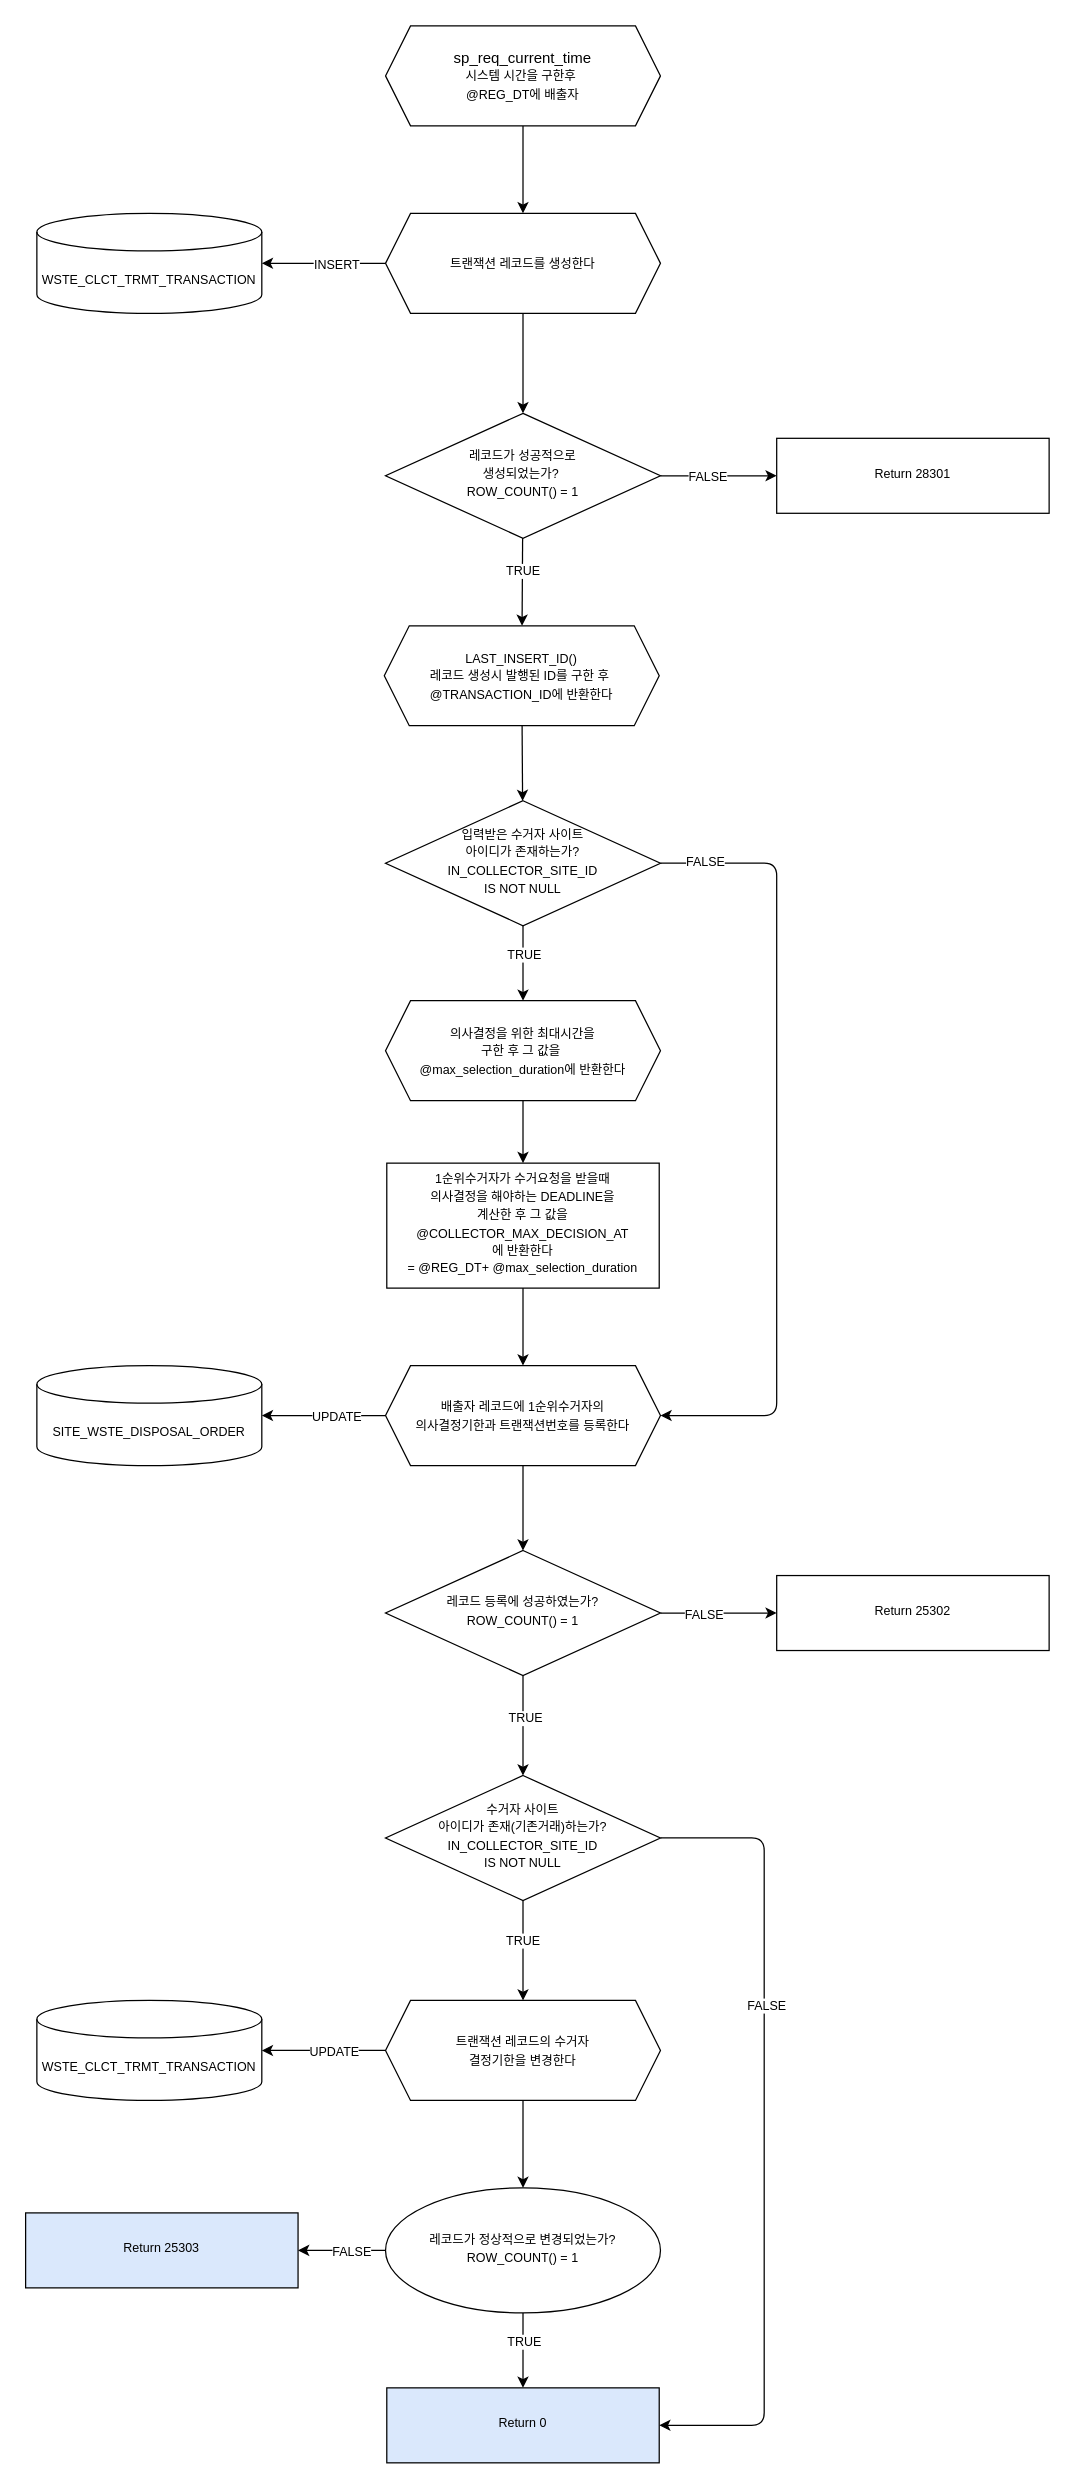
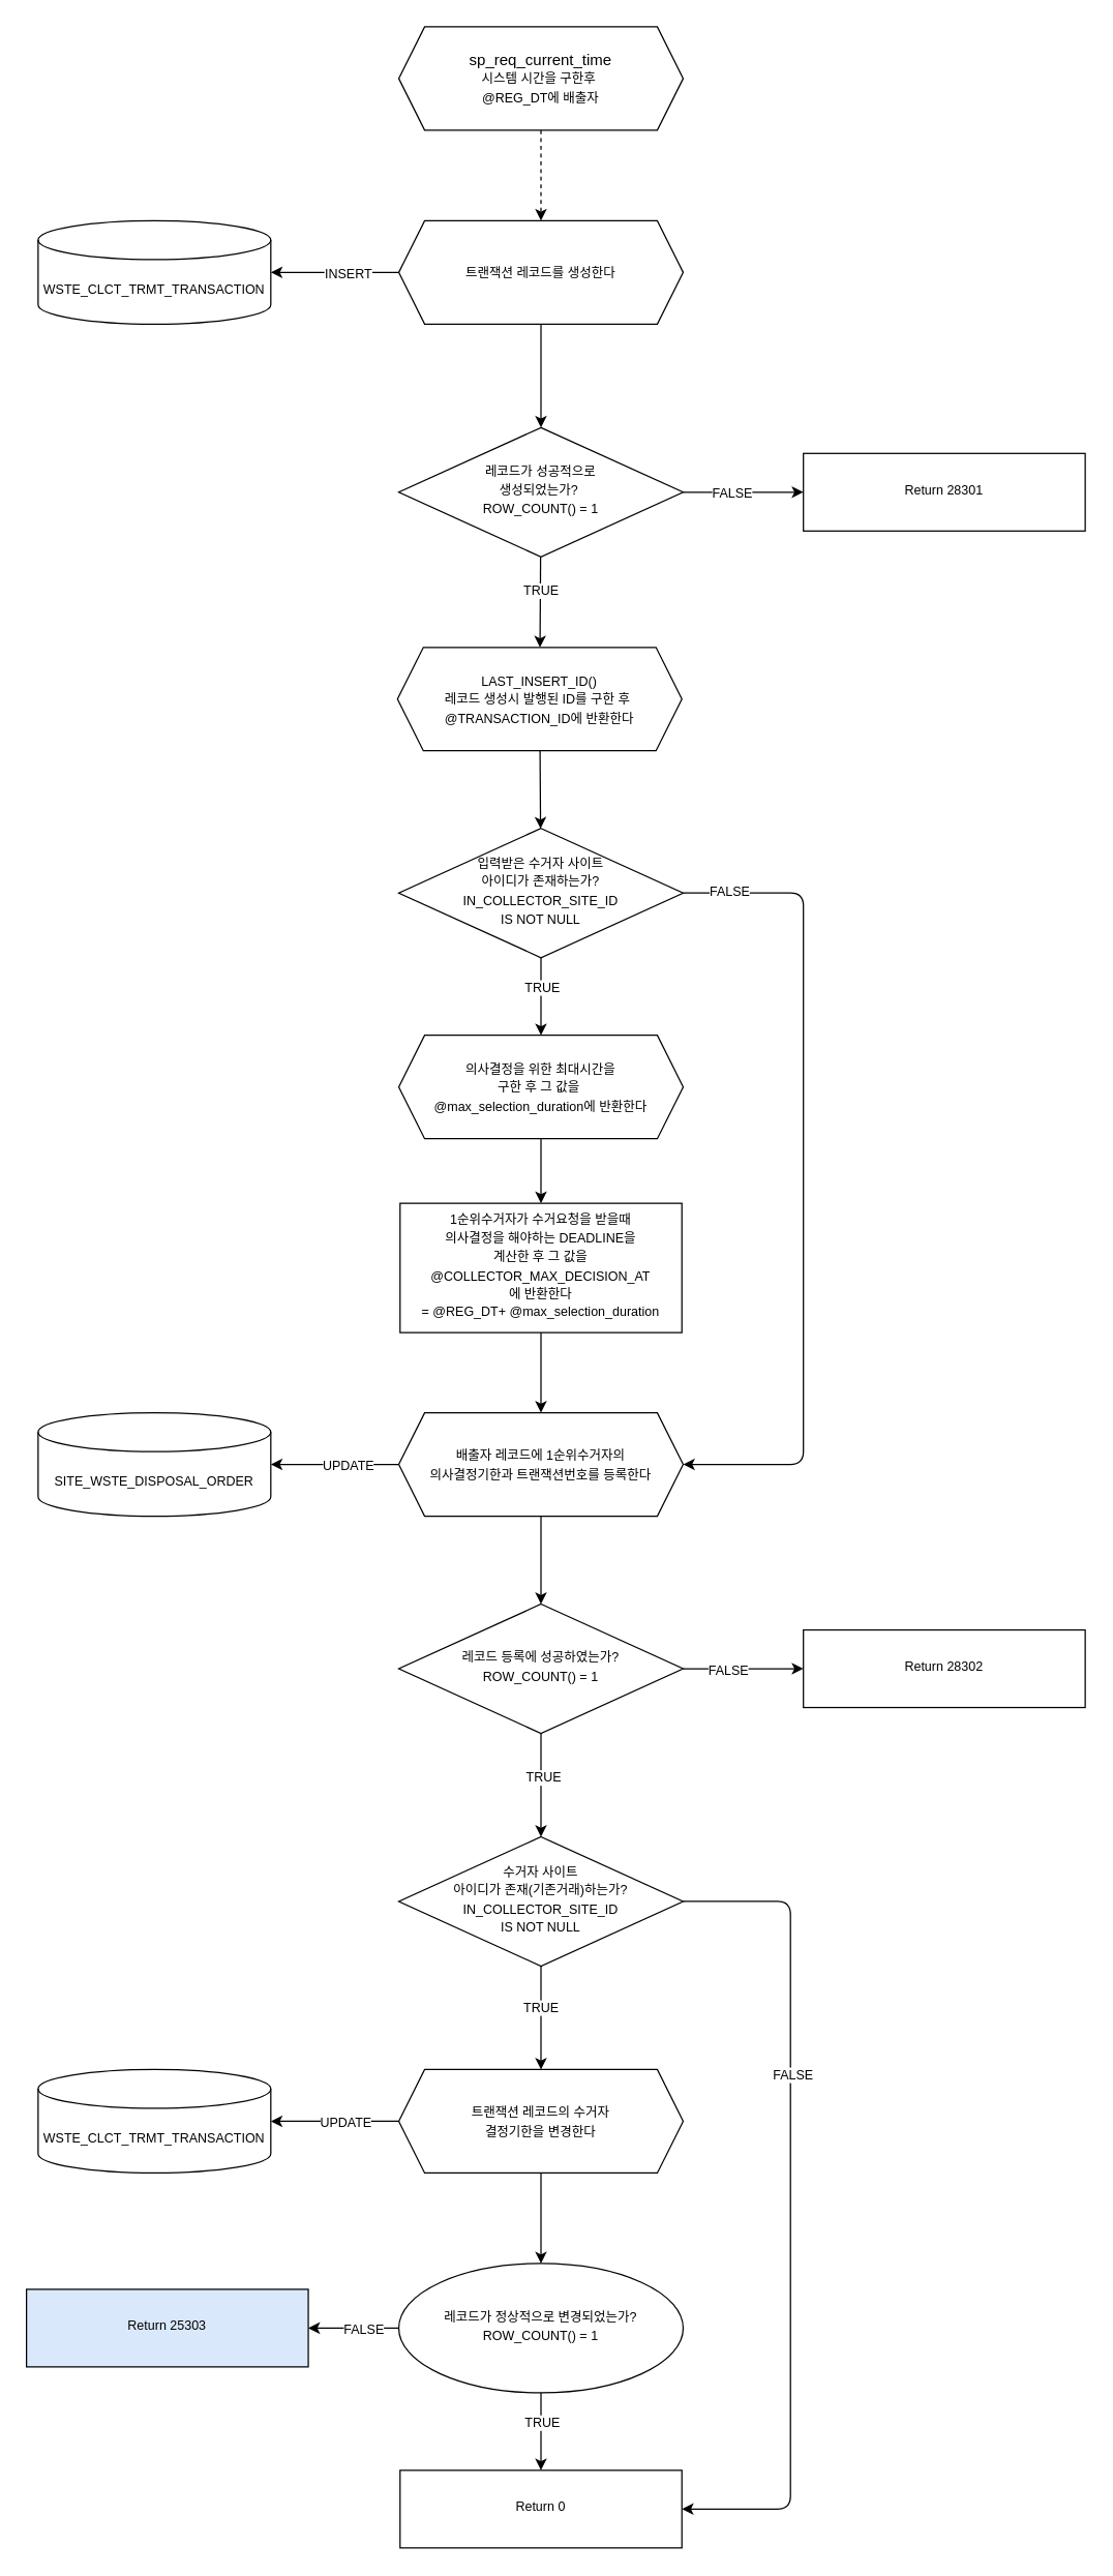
- <mxCell id="2" value="" style="edgeStyle=orthogonalEdgeStyle;html=1;fontSize=10;entryX=0.5;entryY=0;entryDx=0;entryDy=0;" edge="1" parent="1" source="3" target="19"><mxGeometry relative="1" as="geometry"><mxPoint x="418" y="168" as="targetPoint" /></mxGeometry></mxCell>
+ <mxCell id="2" value="" style="edgeStyle=orthogonalEdgeStyle;html=1;fontSize=10;entryX=0.5;entryY=0;entryDx=0;entryDy=0;dashed=1;" edge="1" parent="1" source="3" target="19"><mxGeometry relative="1" as="geometry"><mxPoint x="418" y="168" as="targetPoint" /></mxGeometry></mxCell>
- <mxCell id="42" value="&lt;span style=&quot;font-size: 10px&quot;&gt;Return 25302&lt;/span&gt;" style="whiteSpace=wrap;html=1;shadow=0;strokeWidth=1;spacing=6;spacingTop=-4;" vertex="1" parent="1"><mxGeometry x="621" y="1260" width="218" height="60" as="geometry" /></mxCell>
+ <mxCell id="42" value="&lt;span style=&quot;font-size: 10px&quot;&gt;Return 28302&lt;/span&gt;" style="whiteSpace=wrap;html=1;shadow=0;strokeWidth=1;spacing=6;spacingTop=-4;" vertex="1" parent="1"><mxGeometry x="621" y="1260" width="218" height="60" as="geometry" /></mxCell>
- <mxCell id="51" value="&lt;span style=&quot;font-size: 10px&quot;&gt;Return 0&lt;/span&gt;" style="whiteSpace=wrap;html=1;shadow=0;strokeWidth=1;spacing=6;spacingTop=-4;fillColor=#dae8fc;" vertex="1" parent="1"><mxGeometry x="309" y="1910" width="218" height="60" as="geometry" /></mxCell>
+ <mxCell id="51" value="&lt;span style=&quot;font-size: 10px&quot;&gt;Return 0&lt;/span&gt;" style="whiteSpace=wrap;html=1;shadow=0;strokeWidth=1;spacing=6;spacingTop=-4;" vertex="1" parent="1"><mxGeometry x="309" y="1910" width="218" height="60" as="geometry" /></mxCell>
